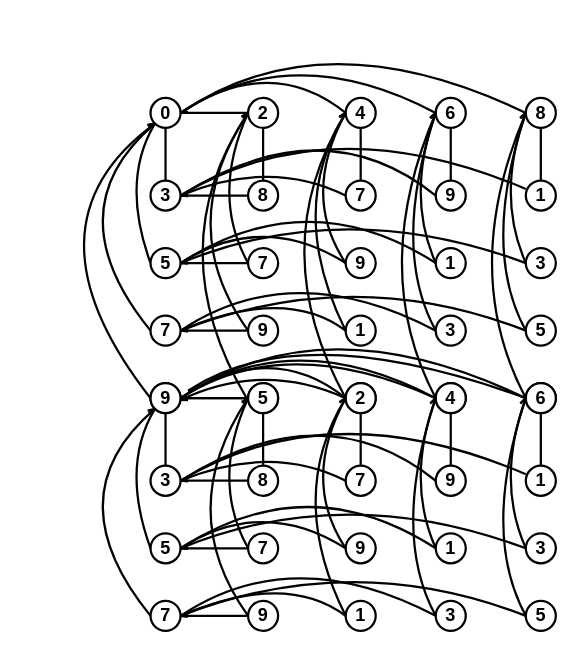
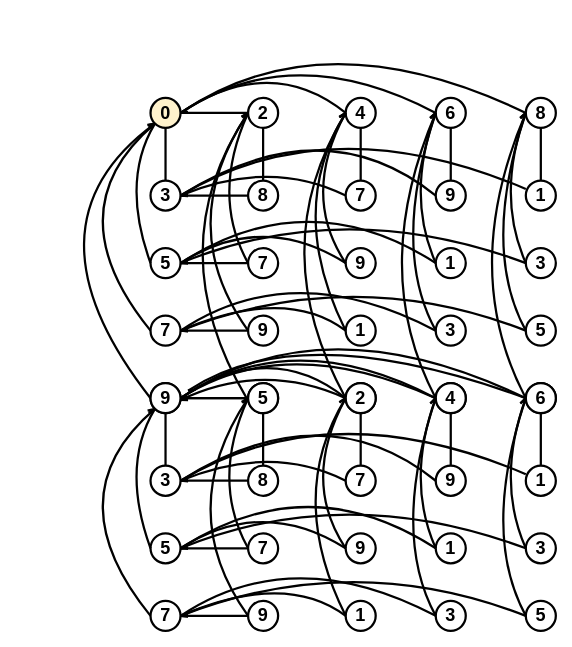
- <mxCell id="2" value="&lt;font style=&quot;font-size: 24px;&quot;&gt;&lt;b style=&quot;font-size: 24px&quot;&gt;0&lt;/b&gt;&lt;/font&gt;" style="ellipse;whiteSpace=wrap;html=1;aspect=fixed;strokeWidth=3;fontSize=24;" parent="1" vertex="1"><mxGeometry x="200" y="130" width="40" height="40" as="geometry" /></mxCell>
+ <mxCell id="2" value="&lt;font style=&quot;font-size: 24px;&quot;&gt;&lt;b style=&quot;font-size: 24px&quot;&gt;0&lt;/b&gt;&lt;/font&gt;" style="ellipse;whiteSpace=wrap;html=1;aspect=fixed;strokeWidth=3;fontSize=24;fillColor=#fff2cc;" parent="1" vertex="1"><mxGeometry x="200" y="130" width="40" height="40" as="geometry" /></mxCell>
